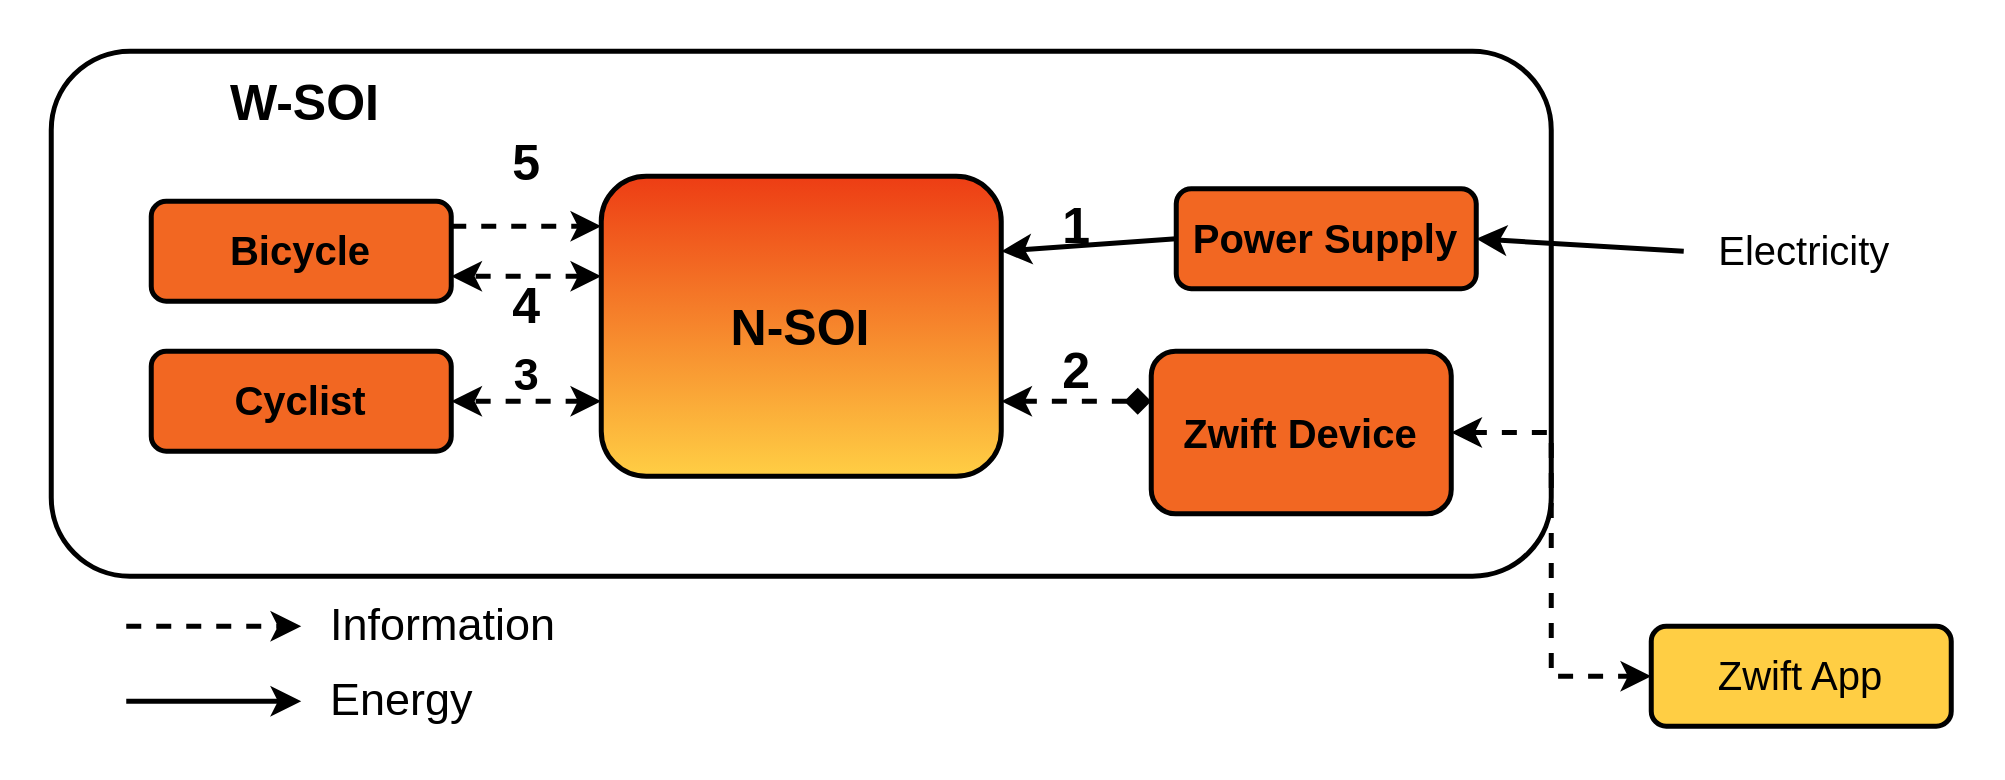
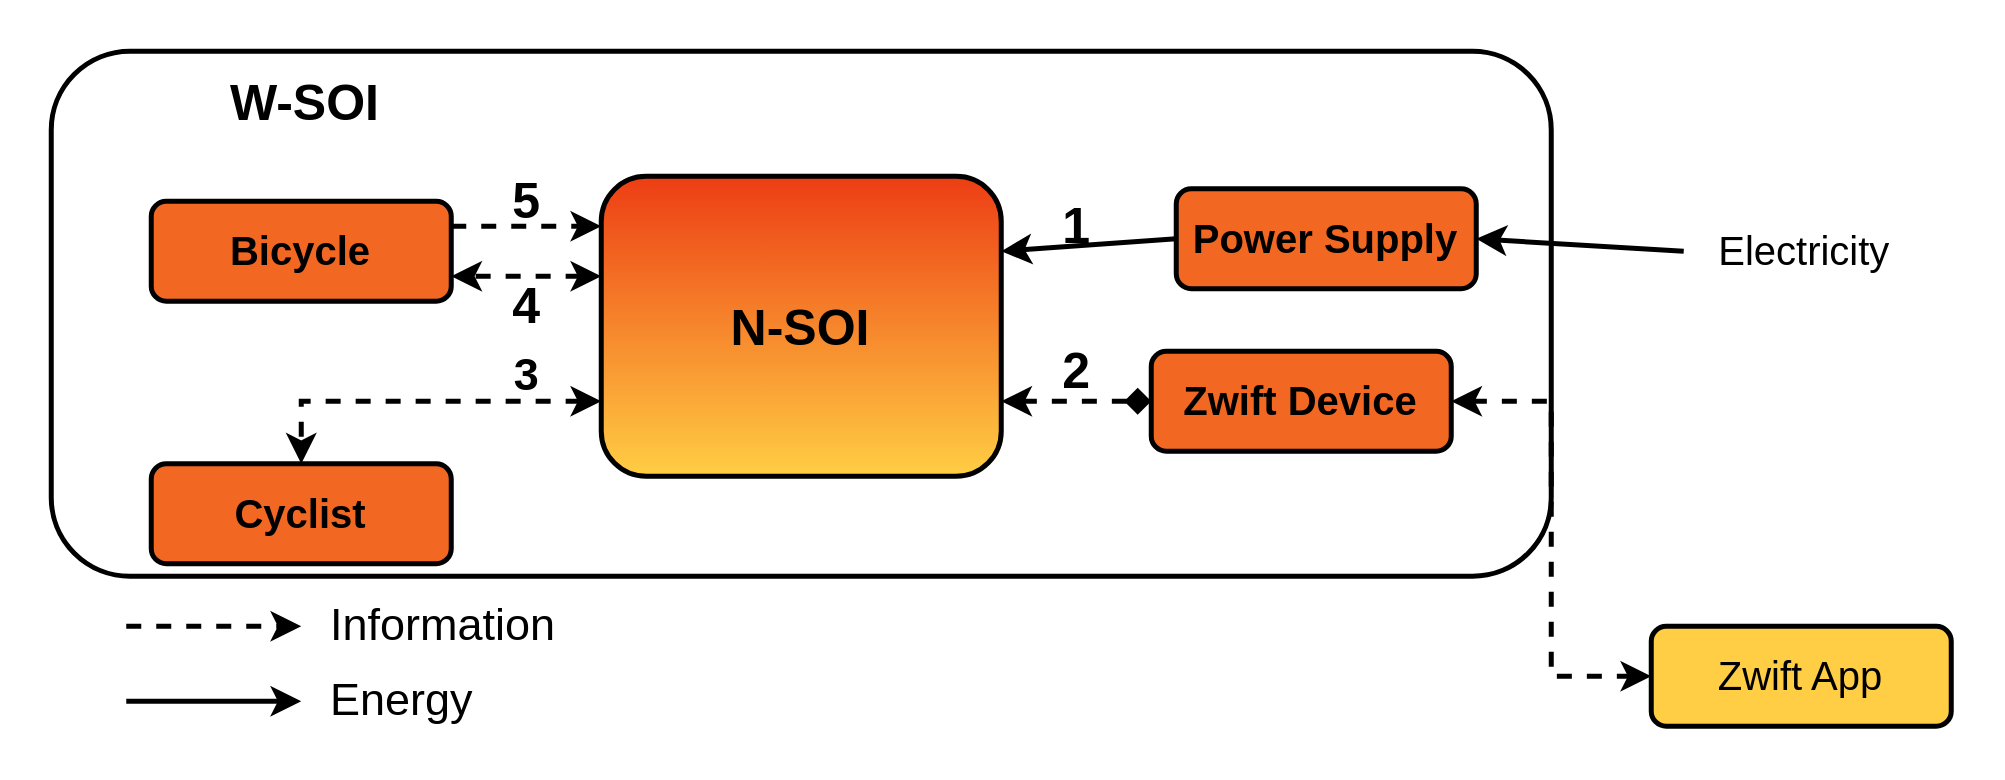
- <mxCell id="26" value="&lt;font style=&quot;font-size: 20px&quot;&gt;&lt;b&gt;5&lt;/b&gt;&lt;/font&gt;" style="text;html=1;align=center;verticalAlign=middle;resizable=0;points=[];autosize=1;fontColor=#000000;" vertex="1" parent="1"><mxGeometry x="195" y="54" width="30" height="20" as="geometry" /></mxCell>
+ <mxCell id="26" value="&lt;font style=&quot;font-size: 20px&quot;&gt;&lt;b&gt;5&lt;/b&gt;&lt;/font&gt;" style="text;html=1;align=center;verticalAlign=middle;resizable=0;points=[];autosize=1;fontColor=#000000;" vertex="1" parent="1"><mxGeometry x="195" y="69" width="30" height="20" as="geometry" /></mxCell>
- <mxCell id="10" value="&lt;font style=&quot;font-size: 16px&quot;&gt;&lt;b&gt;Cyclist&lt;/b&gt;&lt;/font&gt;" style="rounded=1;whiteSpace=wrap;html=1;strokeWidth=2;fillColor=#F26722;" vertex="1" parent="1"><mxGeometry x="60" y="140" width="120" height="40" as="geometry" /></mxCell>
+ <mxCell id="10" value="&lt;font style=&quot;font-size: 16px&quot;&gt;&lt;b&gt;Cyclist&lt;/b&gt;&lt;/font&gt;" style="rounded=1;whiteSpace=wrap;html=1;strokeWidth=2;fillColor=#F26722;" vertex="1" parent="1"><mxGeometry x="60" y="185" width="120" height="40" as="geometry" /></mxCell>
- <mxCell id="14" value="&lt;font style=&quot;font-size: 16px&quot;&gt;&lt;b&gt;Zwift Device&lt;/b&gt;&lt;/font&gt;" style="rounded=1;whiteSpace=wrap;html=1;strokeWidth=2;fillColor=#F26722;" vertex="1" parent="1"><mxGeometry x="460" y="140" width="120" height="65" as="geometry" /></mxCell>
+ <mxCell id="14" value="&lt;font style=&quot;font-size: 16px&quot;&gt;&lt;b&gt;Zwift Device&lt;/b&gt;&lt;/font&gt;" style="rounded=1;whiteSpace=wrap;html=1;strokeWidth=2;fillColor=#F26722;" vertex="1" parent="1"><mxGeometry x="460" y="140" width="120" height="40" as="geometry" /></mxCell>
